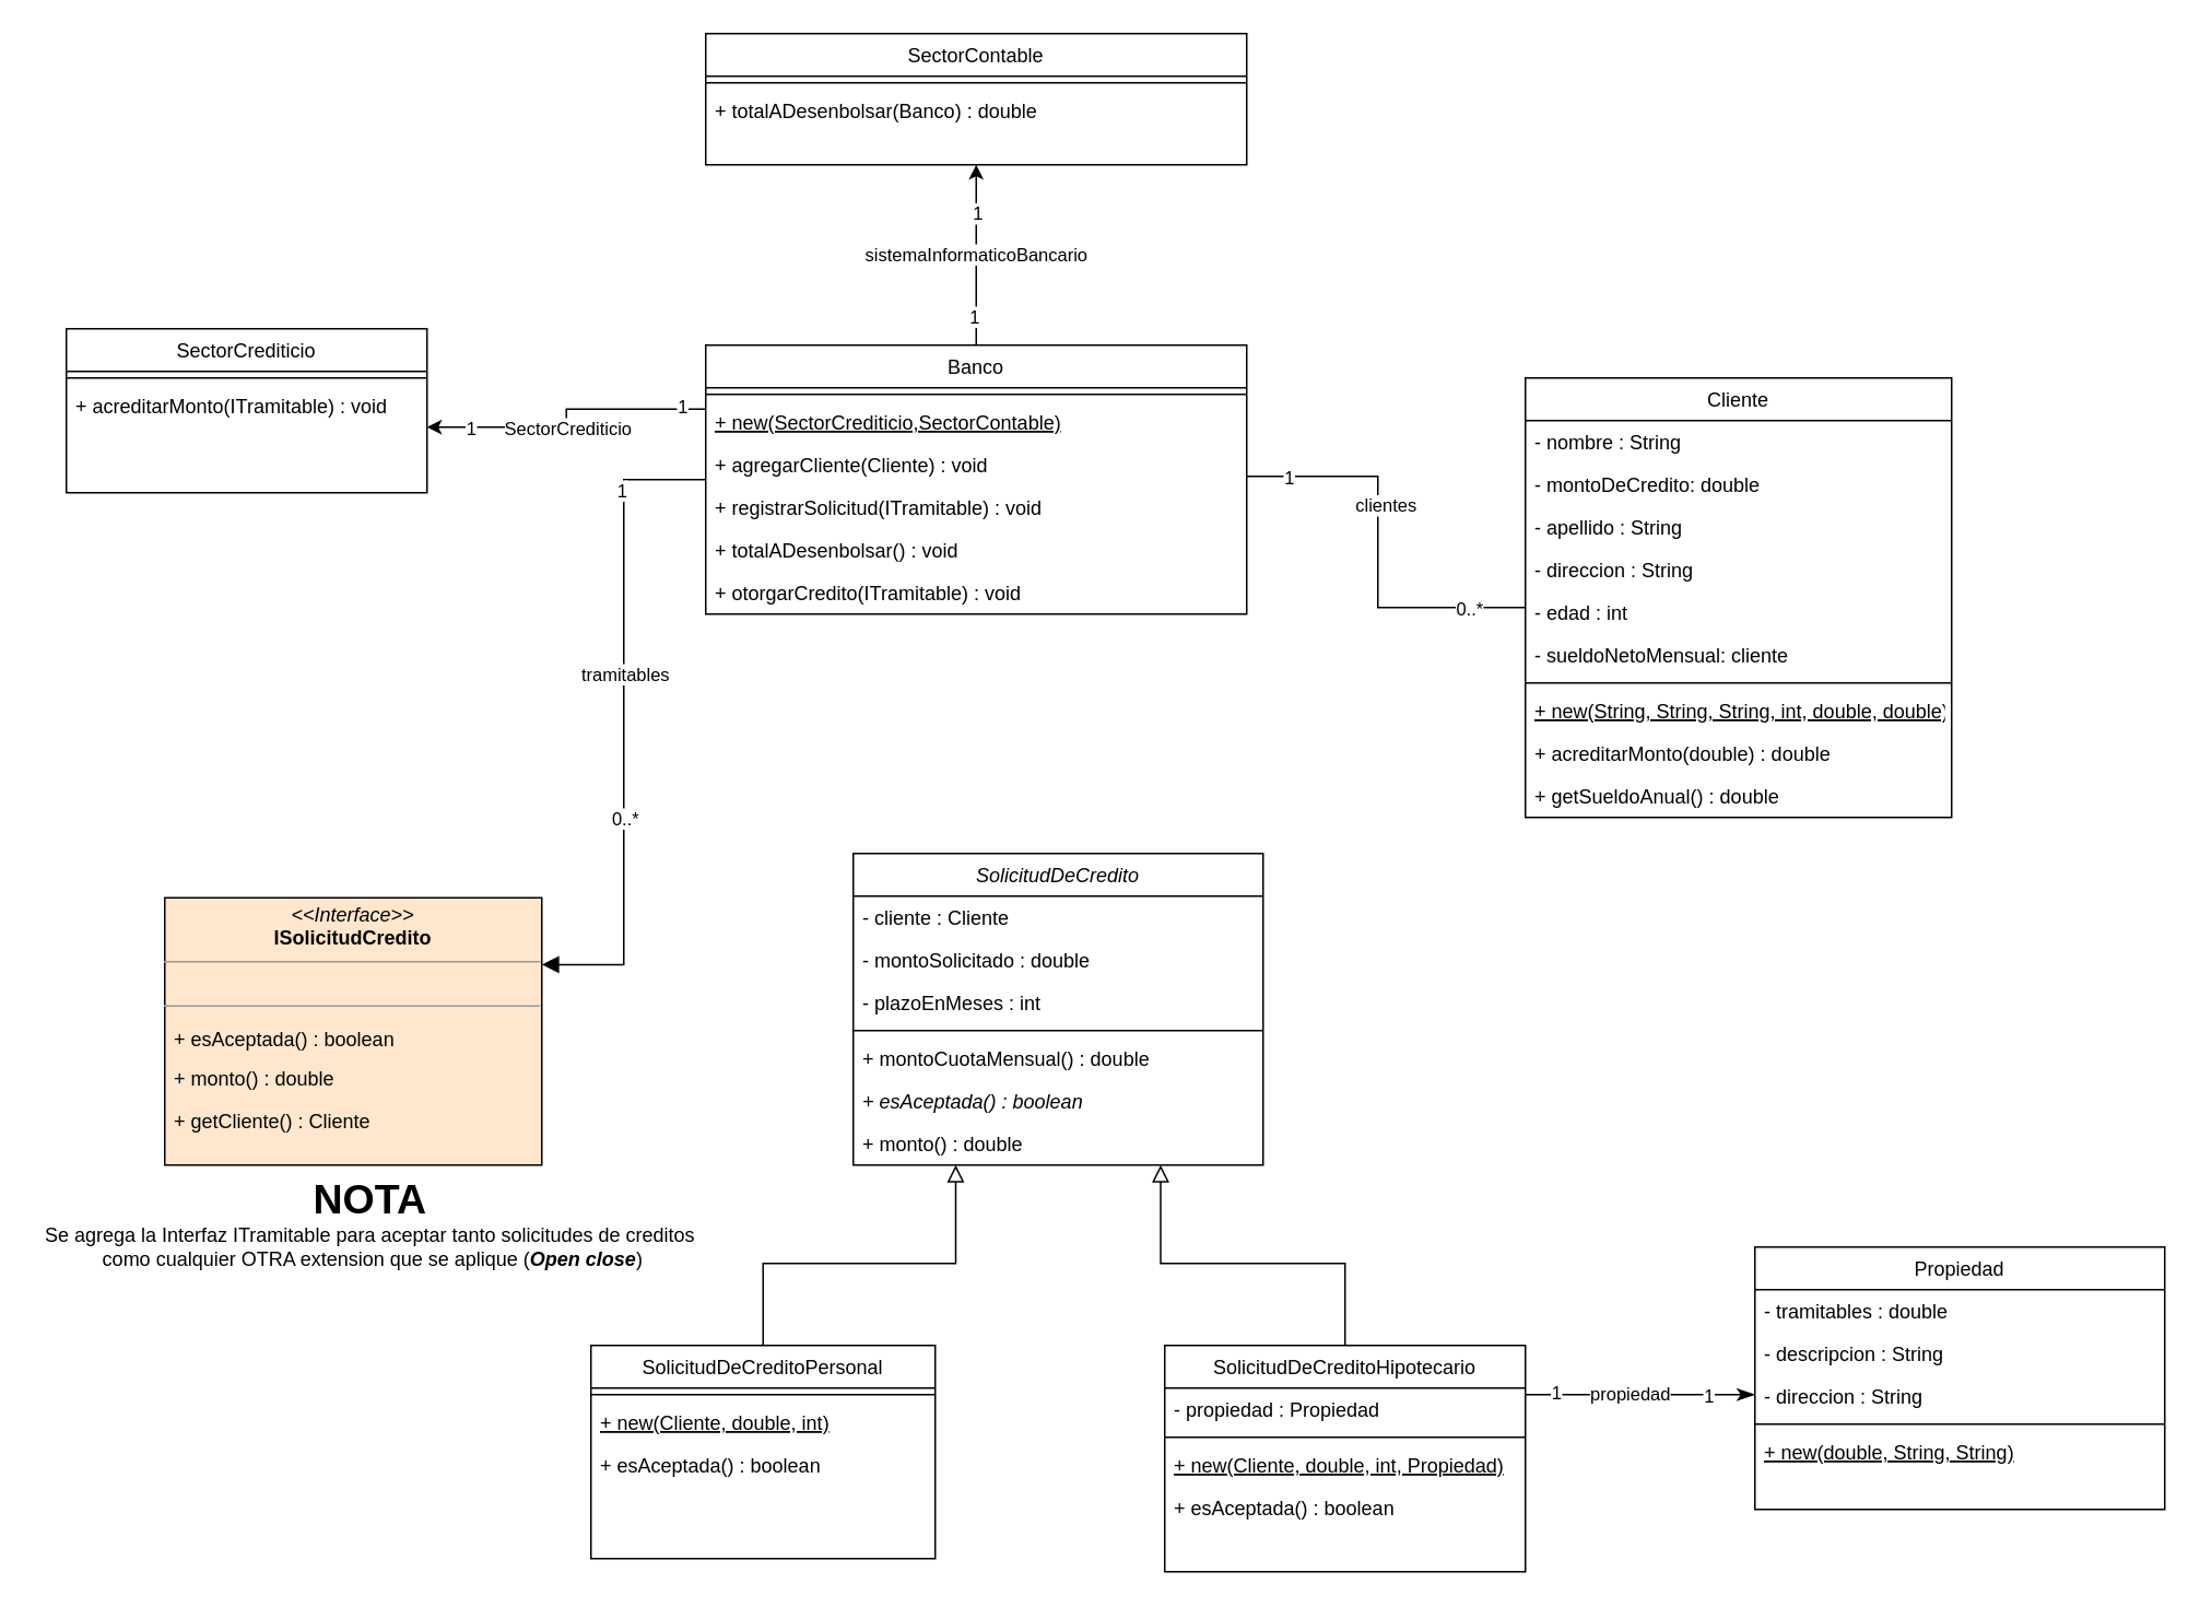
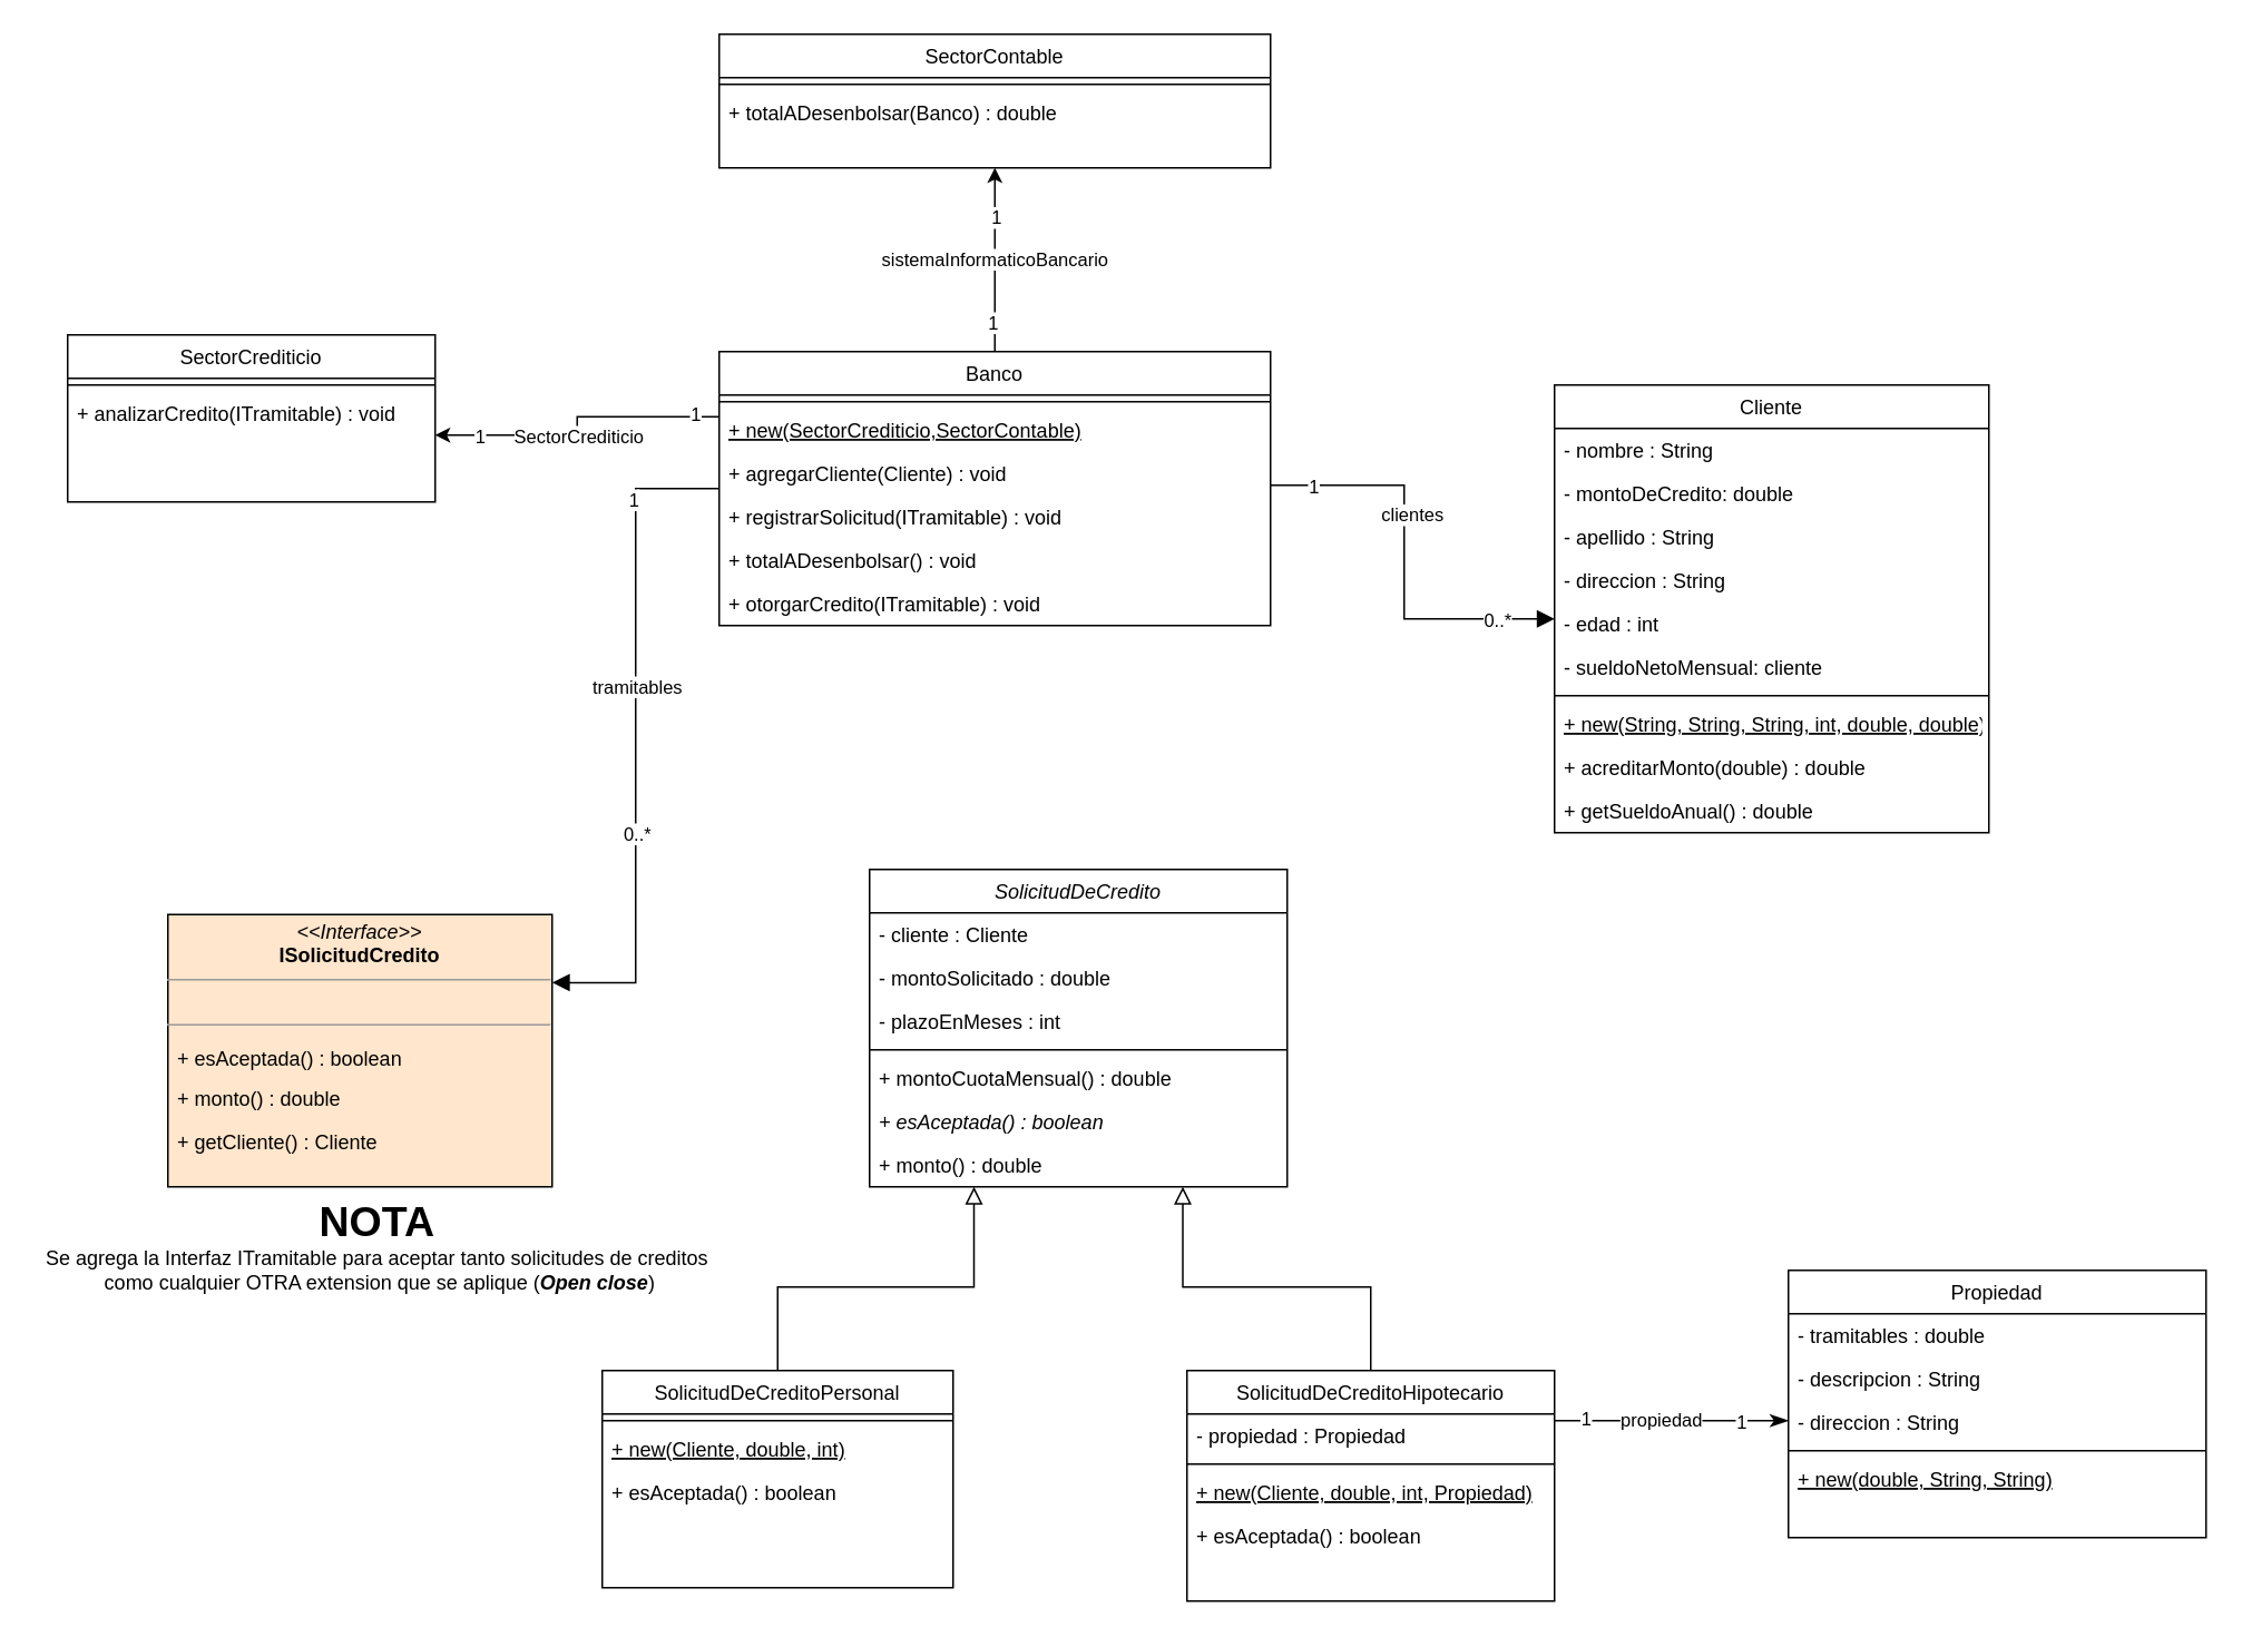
- <mxCell id="70" value="+ acreditarMonto(ITramitable) : void" style="text;align=left;verticalAlign=top;spacingLeft=4;spacingRight=4;overflow=hidden;rotatable=0;points=[[0,0.5],[1,0.5]];portConstraint=eastwest;" parent="68" vertex="1"><mxGeometry y="34" width="220" height="26" as="geometry" /></mxCell>
+ <mxCell id="70" value="+ analizarCredito(ITramitable) : void" style="text;align=left;verticalAlign=top;spacingLeft=4;spacingRight=4;overflow=hidden;rotatable=0;points=[[0,0.5],[1,0.5]];portConstraint=eastwest;" parent="68" vertex="1"><mxGeometry y="34" width="220" height="26" as="geometry" /></mxCell>
- <mxCell id="6" style="edgeStyle=orthogonalEdgeStyle;rounded=0;orthogonalLoop=1;jettySize=auto;html=1;endArrow=none;endFill=1;endSize=8;" parent="1" source="14" target="26" edge="1"><mxGeometry relative="1" as="geometry"><Array as="points"><mxPoint x="840" y="290" /><mxPoint x="840" y="370" /></Array></mxGeometry></mxCell>
+ <mxCell id="6" style="edgeStyle=orthogonalEdgeStyle;rounded=0;orthogonalLoop=1;jettySize=auto;html=1;endArrow=block;endFill=1;endSize=8;" parent="1" source="14" target="26" edge="1"><mxGeometry relative="1" as="geometry"><Array as="points"><mxPoint x="840" y="290" /><mxPoint x="840" y="370" /></Array></mxGeometry></mxCell>
